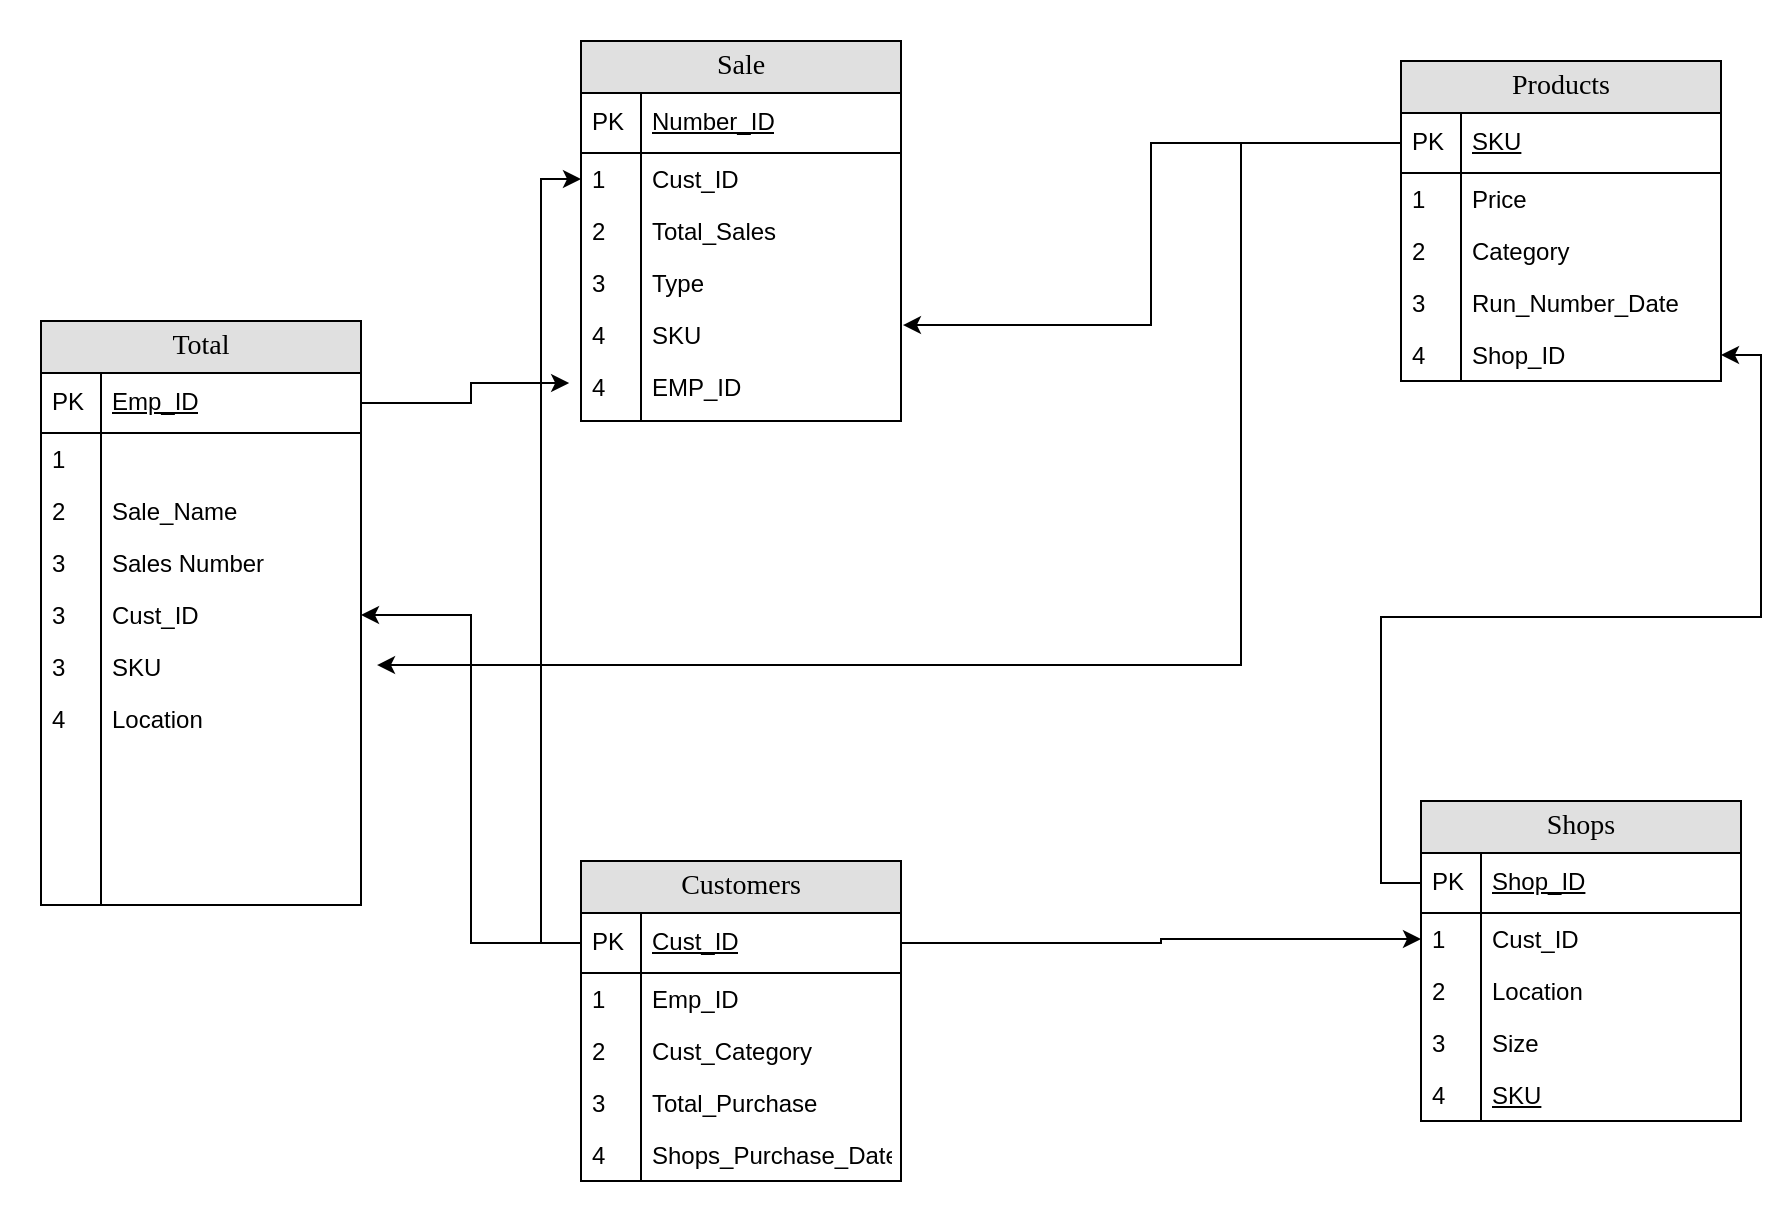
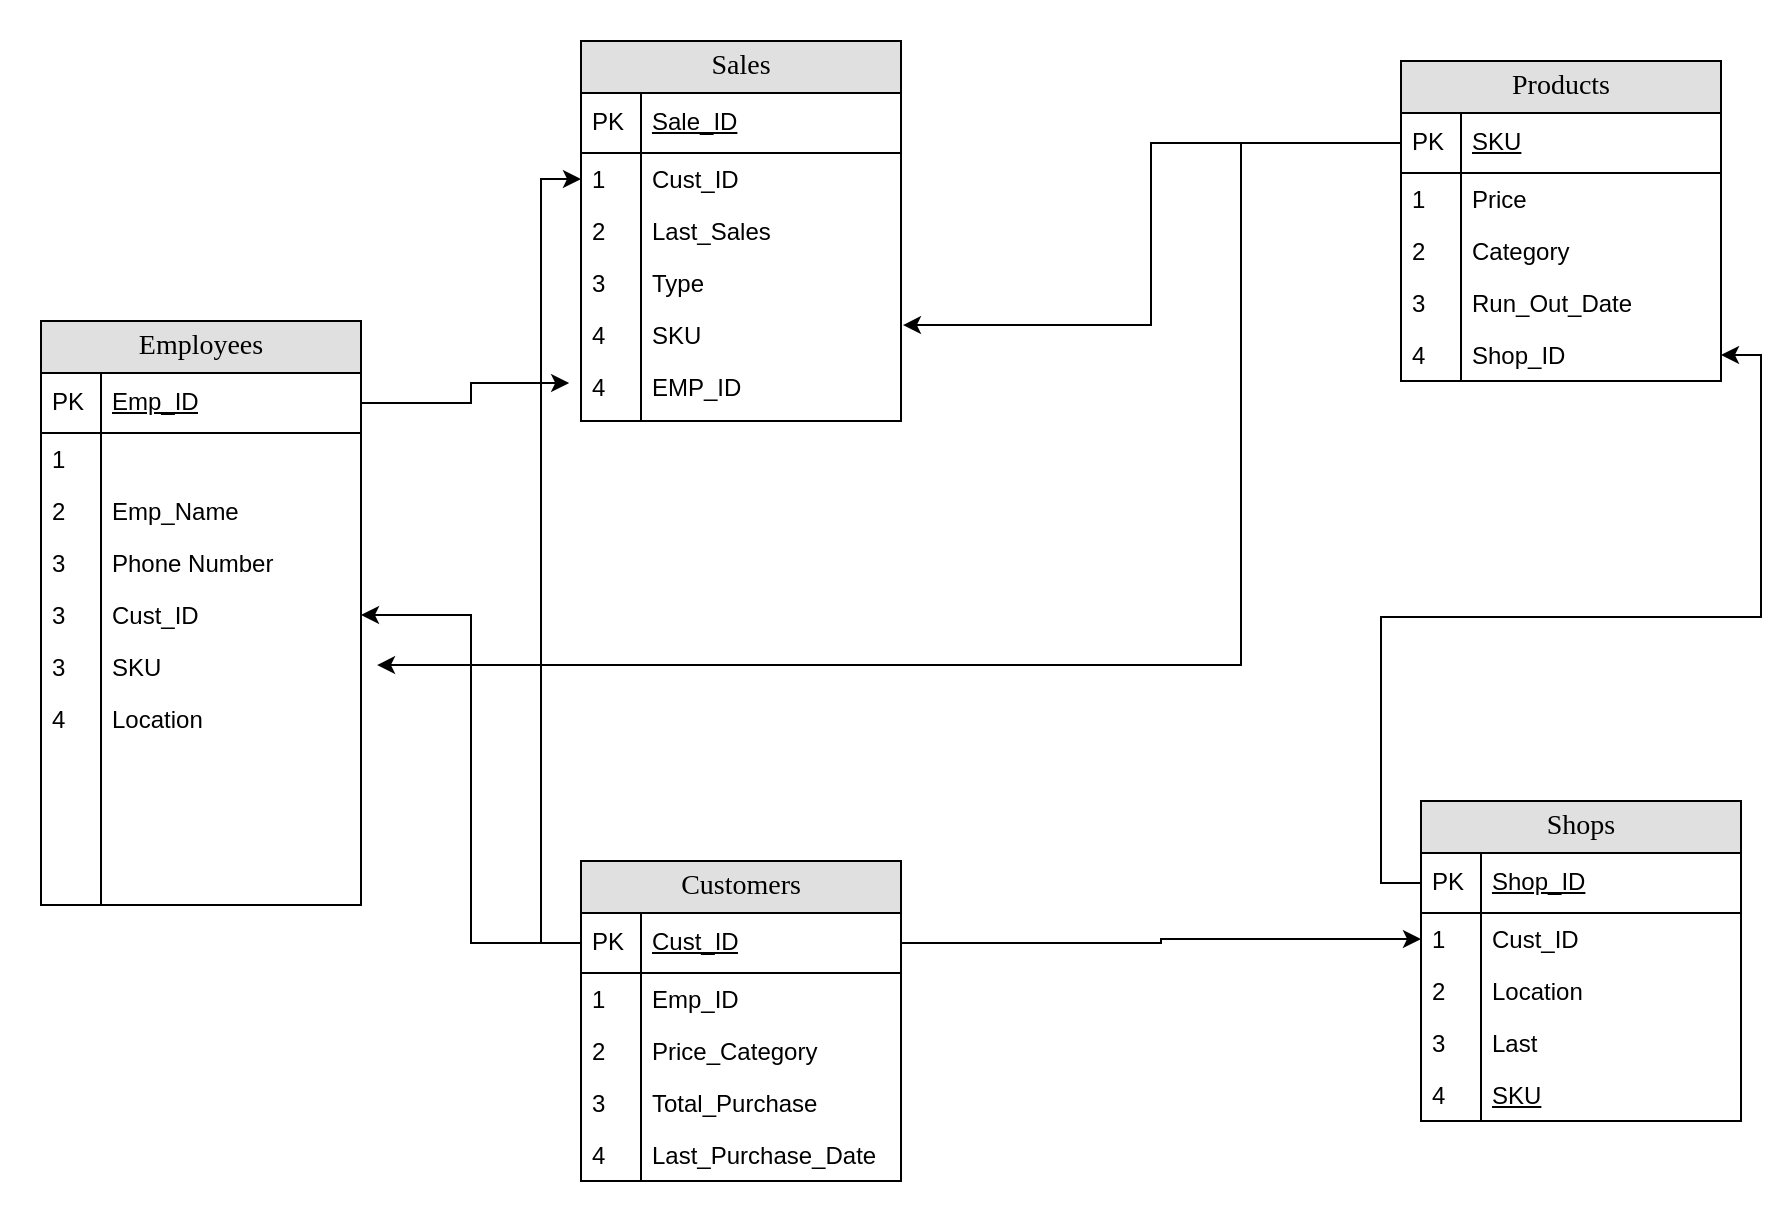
- <mxCell id="39" value="Sale" style="swimlane;html=1;fontStyle=0;childLayout=stackLayout;horizontal=1;startSize=26;fillColor=#e0e0e0;horizontalStack=0;resizeParent=1;resizeLast=0;collapsible=1;marginBottom=0;swimlaneFillColor=#ffffff;align=center;rounded=0;shadow=0;comic=0;labelBackgroundColor=none;strokeWidth=1;fontFamily=Verdana;fontSize=14" vertex="1" parent="1"><mxGeometry x="290" y="20" width="160" height="190" as="geometry" /></mxCell>
+ <mxCell id="39" value="Sales" style="swimlane;html=1;fontStyle=0;childLayout=stackLayout;horizontal=1;startSize=26;fillColor=#e0e0e0;horizontalStack=0;resizeParent=1;resizeLast=0;collapsible=1;marginBottom=0;swimlaneFillColor=#ffffff;align=center;rounded=0;shadow=0;comic=0;labelBackgroundColor=none;strokeWidth=1;fontFamily=Verdana;fontSize=14" vertex="1" parent="1"><mxGeometry x="290" y="20" width="160" height="190" as="geometry" /></mxCell>
- <mxCell id="40" value="&lt;span style=&quot;font-weight: 400;&quot;&gt;Number_ID&lt;/span&gt;" style="shape=partialRectangle;top=0;left=0;right=0;bottom=1;html=1;align=left;verticalAlign=middle;fillColor=none;spacingLeft=34;spacingRight=4;whiteSpace=wrap;overflow=hidden;rotatable=0;points=[[0,0.5],[1,0.5]];portConstraint=eastwest;dropTarget=0;fontStyle=5;" vertex="1" parent="39"><mxGeometry y="26" width="160" height="30" as="geometry" /></mxCell>
+ <mxCell id="40" value="&lt;span style=&quot;font-weight: 400;&quot;&gt;Sale_ID&lt;/span&gt;" style="shape=partialRectangle;top=0;left=0;right=0;bottom=1;html=1;align=left;verticalAlign=middle;fillColor=none;spacingLeft=34;spacingRight=4;whiteSpace=wrap;overflow=hidden;rotatable=0;points=[[0,0.5],[1,0.5]];portConstraint=eastwest;dropTarget=0;fontStyle=5;" vertex="1" parent="39"><mxGeometry y="26" width="160" height="30" as="geometry" /></mxCell>
- <mxCell id="44" value="Total_Sales" style="shape=partialRectangle;top=0;left=0;right=0;bottom=0;html=1;align=left;verticalAlign=top;fillColor=none;spacingLeft=34;spacingRight=4;whiteSpace=wrap;overflow=hidden;rotatable=0;points=[[0,0.5],[1,0.5]];portConstraint=eastwest;dropTarget=0;" vertex="1" parent="39"><mxGeometry y="82" width="160" height="26" as="geometry" /></mxCell>
+ <mxCell id="44" value="Last_Sales" style="shape=partialRectangle;top=0;left=0;right=0;bottom=0;html=1;align=left;verticalAlign=top;fillColor=none;spacingLeft=34;spacingRight=4;whiteSpace=wrap;overflow=hidden;rotatable=0;points=[[0,0.5],[1,0.5]];portConstraint=eastwest;dropTarget=0;" vertex="1" parent="39"><mxGeometry y="82" width="160" height="26" as="geometry" /></mxCell>
- <mxCell id="24" value="Run_Number_Date" style="shape=partialRectangle;top=0;left=0;right=0;bottom=0;html=1;align=left;verticalAlign=top;fillColor=none;spacingLeft=34;spacingRight=4;whiteSpace=wrap;overflow=hidden;rotatable=0;points=[[0,0.5],[1,0.5]];portConstraint=eastwest;dropTarget=0;" vertex="1" parent="17"><mxGeometry y="108" width="160" height="26" as="geometry" /></mxCell>
+ <mxCell id="24" value="Run_Out_Date" style="shape=partialRectangle;top=0;left=0;right=0;bottom=0;html=1;align=left;verticalAlign=top;fillColor=none;spacingLeft=34;spacingRight=4;whiteSpace=wrap;overflow=hidden;rotatable=0;points=[[0,0.5],[1,0.5]];portConstraint=eastwest;dropTarget=0;" vertex="1" parent="17"><mxGeometry y="108" width="160" height="26" as="geometry" /></mxCell>
- <mxCell id="2" value="Total" style="swimlane;html=1;fontStyle=0;childLayout=stackLayout;horizontal=1;startSize=26;fillColor=#e0e0e0;horizontalStack=0;resizeParent=1;resizeLast=0;collapsible=1;marginBottom=0;swimlaneFillColor=#ffffff;align=center;rounded=0;shadow=0;comic=0;labelBackgroundColor=none;strokeWidth=1;fontFamily=Verdana;fontSize=14" parent="1" vertex="1"><mxGeometry x="20" y="160" width="160" height="292" as="geometry" /></mxCell>
+ <mxCell id="2" value="Employees" style="swimlane;html=1;fontStyle=0;childLayout=stackLayout;horizontal=1;startSize=26;fillColor=#e0e0e0;horizontalStack=0;resizeParent=1;resizeLast=0;collapsible=1;marginBottom=0;swimlaneFillColor=#ffffff;align=center;rounded=0;shadow=0;comic=0;labelBackgroundColor=none;strokeWidth=1;fontFamily=Verdana;fontSize=14" parent="1" vertex="1"><mxGeometry x="20" y="160" width="160" height="292" as="geometry" /></mxCell>
- <mxCell id="7" value="Sale_Name" style="shape=partialRectangle;top=0;left=0;right=0;bottom=0;html=1;align=left;verticalAlign=top;fillColor=none;spacingLeft=34;spacingRight=4;whiteSpace=wrap;overflow=hidden;rotatable=0;points=[[0,0.5],[1,0.5]];portConstraint=eastwest;dropTarget=0;" parent="2" vertex="1"><mxGeometry y="82" width="160" height="26" as="geometry" /></mxCell>
+ <mxCell id="7" value="Emp_Name" style="shape=partialRectangle;top=0;left=0;right=0;bottom=0;html=1;align=left;verticalAlign=top;fillColor=none;spacingLeft=34;spacingRight=4;whiteSpace=wrap;overflow=hidden;rotatable=0;points=[[0,0.5],[1,0.5]];portConstraint=eastwest;dropTarget=0;" parent="2" vertex="1"><mxGeometry y="82" width="160" height="26" as="geometry" /></mxCell>
- <mxCell id="9" value="Sales Number" style="shape=partialRectangle;top=0;left=0;right=0;bottom=0;html=1;align=left;verticalAlign=top;fillColor=none;spacingLeft=34;spacingRight=4;whiteSpace=wrap;overflow=hidden;rotatable=0;points=[[0,0.5],[1,0.5]];portConstraint=eastwest;dropTarget=0;" parent="2" vertex="1"><mxGeometry y="108" width="160" height="26" as="geometry" /></mxCell>
+ <mxCell id="9" value="Phone Number" style="shape=partialRectangle;top=0;left=0;right=0;bottom=0;html=1;align=left;verticalAlign=top;fillColor=none;spacingLeft=34;spacingRight=4;whiteSpace=wrap;overflow=hidden;rotatable=0;points=[[0,0.5],[1,0.5]];portConstraint=eastwest;dropTarget=0;" parent="2" vertex="1"><mxGeometry y="108" width="160" height="26" as="geometry" /></mxCell>
- <mxCell id="35" value="Size" style="shape=partialRectangle;top=0;left=0;right=0;bottom=0;html=1;align=left;verticalAlign=top;fillColor=none;spacingLeft=34;spacingRight=4;whiteSpace=wrap;overflow=hidden;rotatable=0;points=[[0,0.5],[1,0.5]];portConstraint=eastwest;dropTarget=0;" vertex="1" parent="28"><mxGeometry y="108" width="160" height="26" as="geometry" /></mxCell>
+ <mxCell id="35" value="Last" style="shape=partialRectangle;top=0;left=0;right=0;bottom=0;html=1;align=left;verticalAlign=top;fillColor=none;spacingLeft=34;spacingRight=4;whiteSpace=wrap;overflow=hidden;rotatable=0;points=[[0,0.5],[1,0.5]];portConstraint=eastwest;dropTarget=0;" vertex="1" parent="28"><mxGeometry y="108" width="160" height="26" as="geometry" /></mxCell>
- <mxCell id="55" value="Cust_Category" style="shape=partialRectangle;top=0;left=0;right=0;bottom=0;html=1;align=left;verticalAlign=top;fillColor=none;spacingLeft=34;spacingRight=4;whiteSpace=wrap;overflow=hidden;rotatable=0;points=[[0,0.5],[1,0.5]];portConstraint=eastwest;dropTarget=0;" vertex="1" parent="50"><mxGeometry y="82" width="160" height="26" as="geometry" /></mxCell>
+ <mxCell id="55" value="Price_Category" style="shape=partialRectangle;top=0;left=0;right=0;bottom=0;html=1;align=left;verticalAlign=top;fillColor=none;spacingLeft=34;spacingRight=4;whiteSpace=wrap;overflow=hidden;rotatable=0;points=[[0,0.5],[1,0.5]];portConstraint=eastwest;dropTarget=0;" vertex="1" parent="50"><mxGeometry y="82" width="160" height="26" as="geometry" /></mxCell>
- <mxCell id="59" value="Shops_Purchase_Date" style="shape=partialRectangle;top=0;left=0;right=0;bottom=0;html=1;align=left;verticalAlign=top;fillColor=none;spacingLeft=34;spacingRight=4;whiteSpace=wrap;overflow=hidden;rotatable=0;points=[[0,0.5],[1,0.5]];portConstraint=eastwest;dropTarget=0;" vertex="1" parent="50"><mxGeometry y="134" width="160" height="26" as="geometry" /></mxCell>
+ <mxCell id="59" value="Last_Purchase_Date" style="shape=partialRectangle;top=0;left=0;right=0;bottom=0;html=1;align=left;verticalAlign=top;fillColor=none;spacingLeft=34;spacingRight=4;whiteSpace=wrap;overflow=hidden;rotatable=0;points=[[0,0.5],[1,0.5]];portConstraint=eastwest;dropTarget=0;" vertex="1" parent="50"><mxGeometry y="134" width="160" height="26" as="geometry" /></mxCell>
